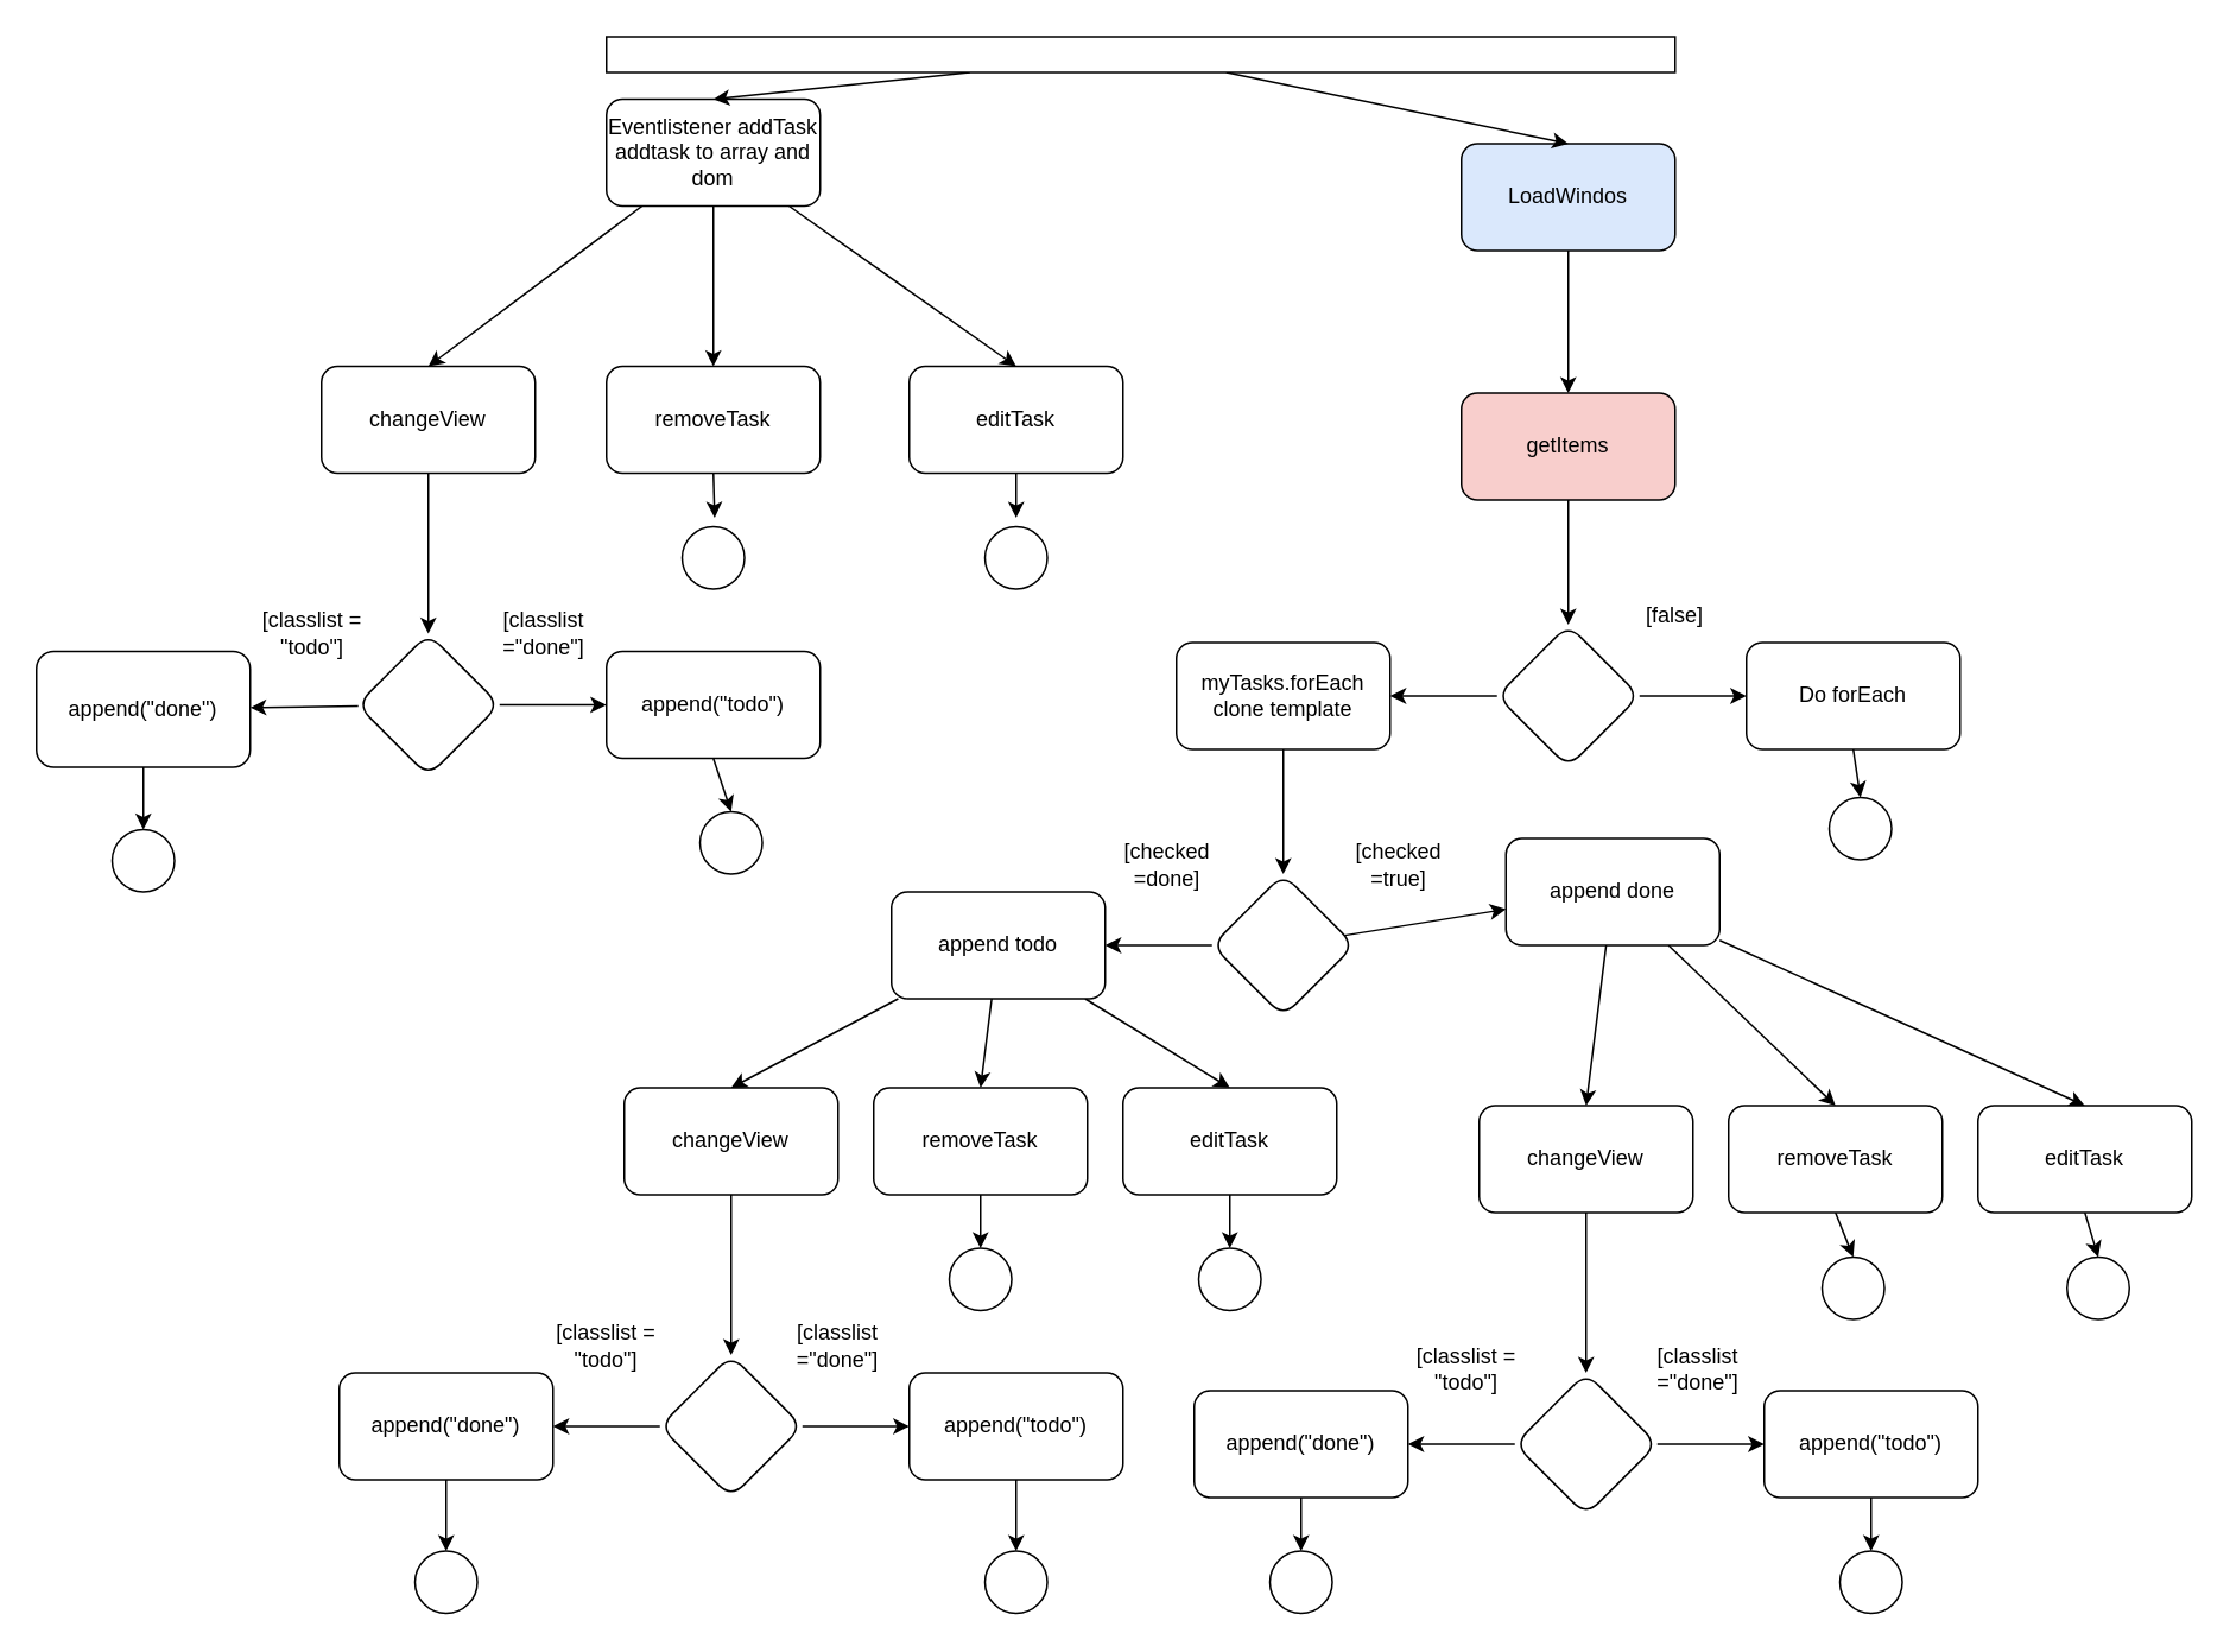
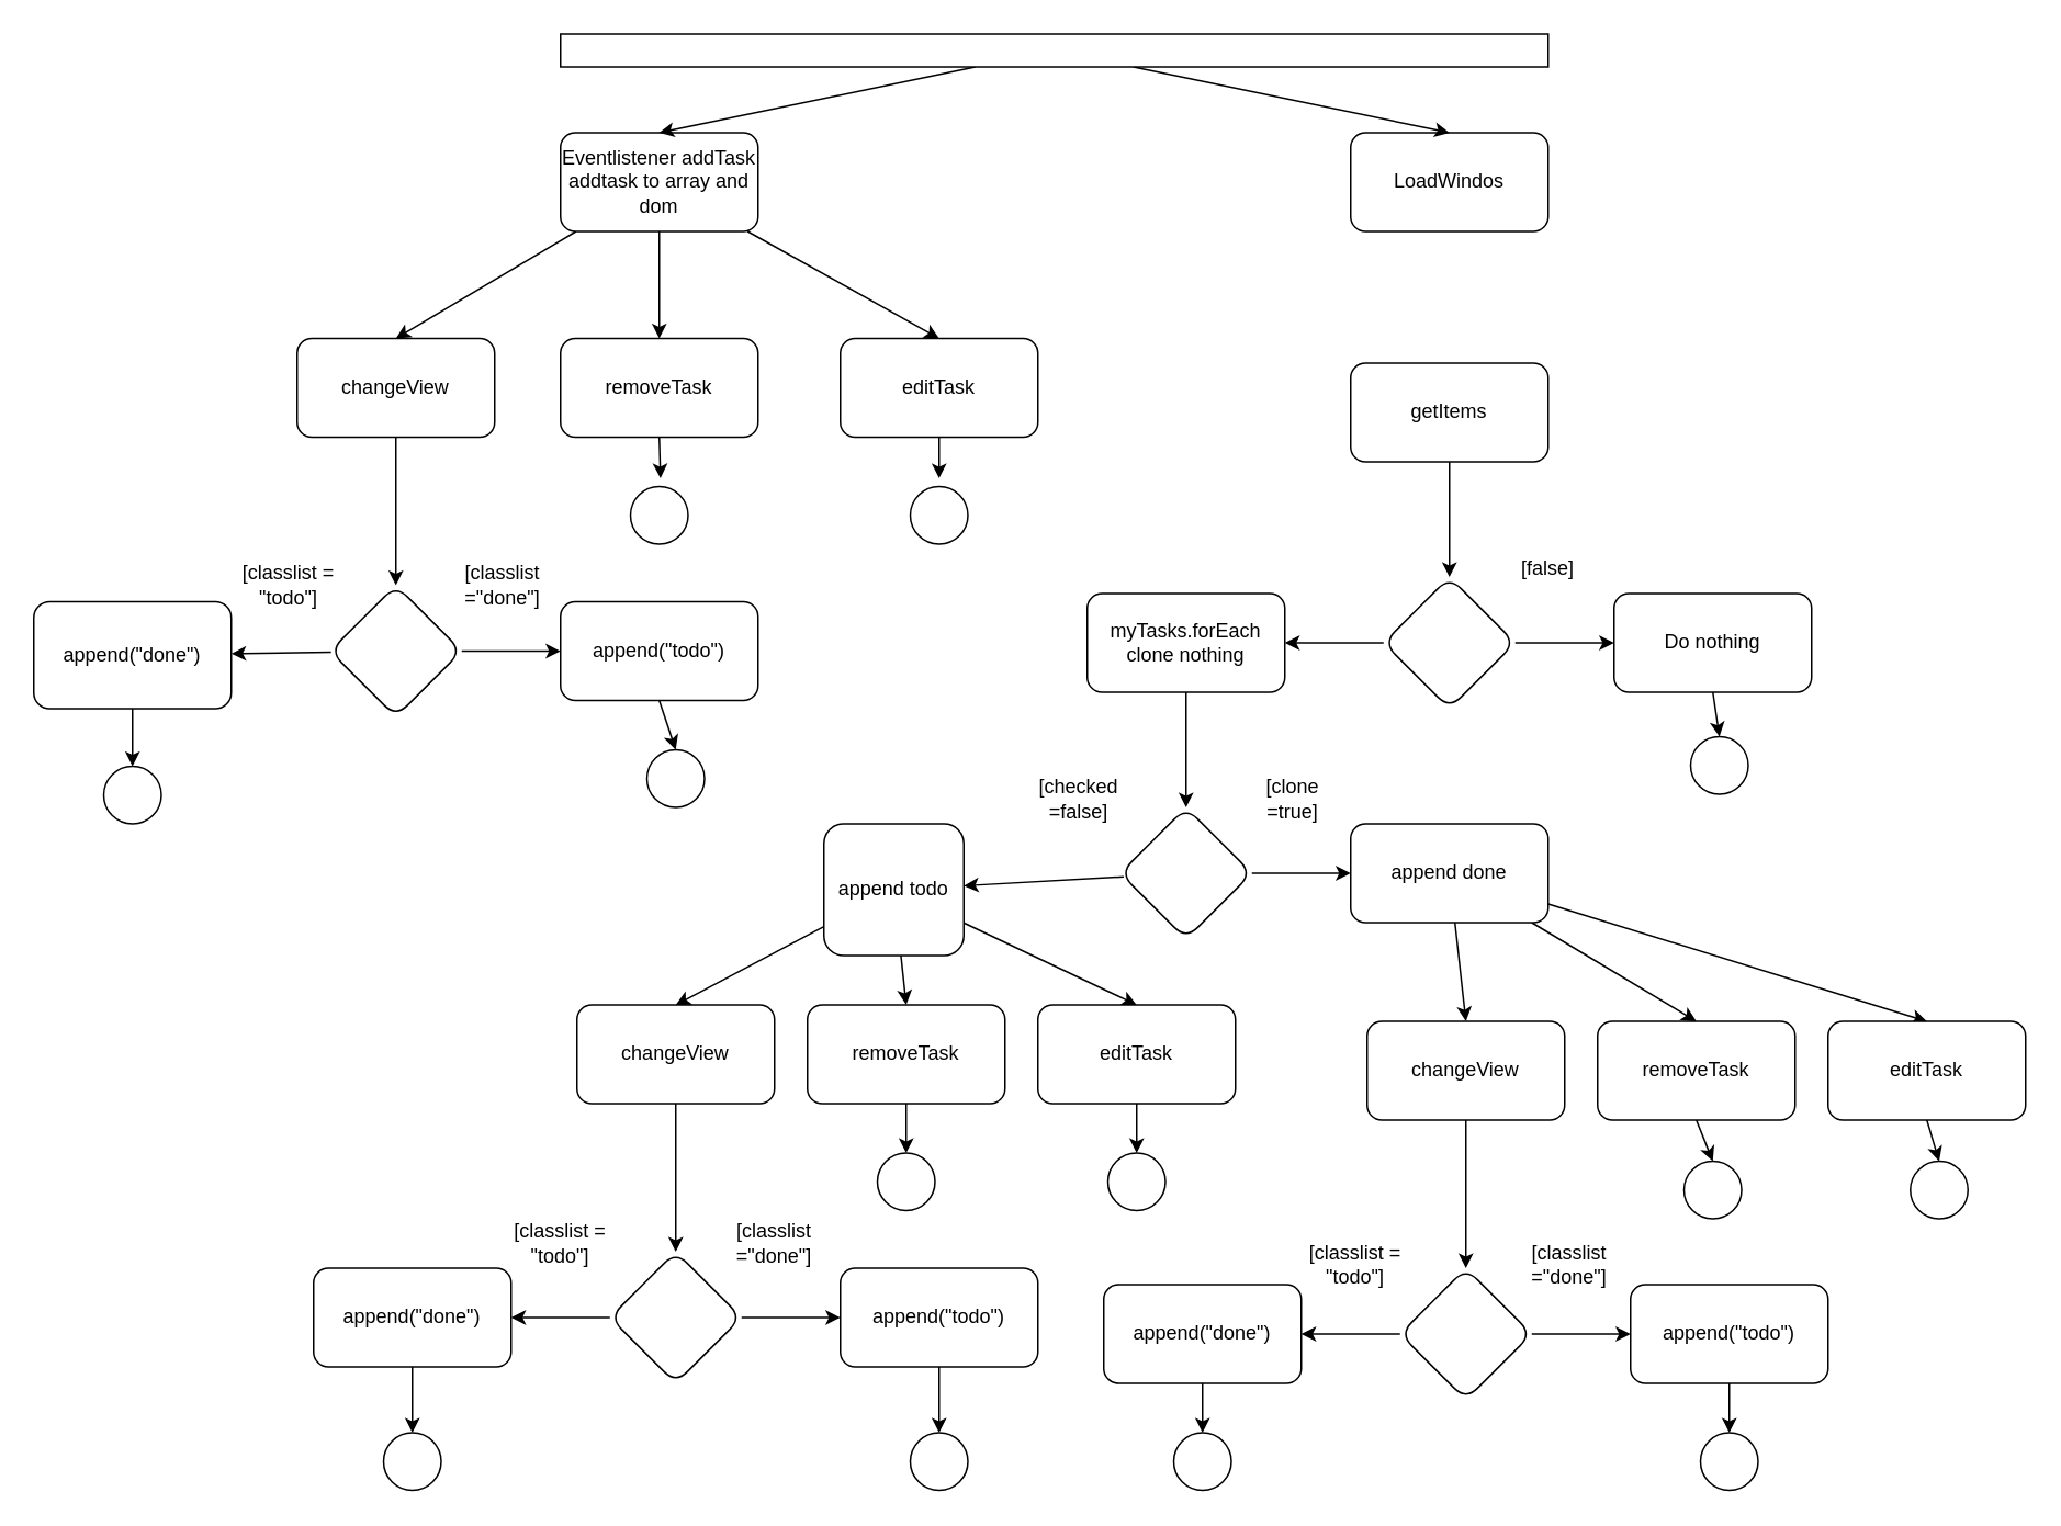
- <mxCell id="16" value="Eventlistener addTask&lt;br&gt;addtask to array and dom" style="whiteSpace=wrap;html=1;rounded=1;" parent="1" vertex="1"><mxGeometry x="340" y="55" width="120" height="60" as="geometry" /></mxCell>
+ <mxCell id="16" value="Eventlistener addTask&lt;br&gt;addtask to array and dom" style="whiteSpace=wrap;html=1;rounded=1;" parent="1" vertex="1"><mxGeometry x="340" y="80" width="120" height="60" as="geometry" /></mxCell>
- <mxCell id="3" value="LoadWindos" style="rounded=1;whiteSpace=wrap;html=1;fillColor=#dae8fc;" parent="1" vertex="1"><mxGeometry x="820" y="80" width="120" height="60" as="geometry" /></mxCell>
+ <mxCell id="3" value="LoadWindos" style="rounded=1;whiteSpace=wrap;html=1;" parent="1" vertex="1"><mxGeometry x="820" y="80" width="120" height="60" as="geometry" /></mxCell>
- <mxCell id="2" value="" style="edgeStyle=none;html=1;" parent="1" source="3" target="5" edge="1"><mxGeometry relative="1" as="geometry" /></mxCell>
- <mxCell id="5" value="getItems&lt;br&gt;" style="whiteSpace=wrap;html=1;rounded=1;fillColor=#f8cecc;" parent="1" vertex="1"><mxGeometry x="820" y="220" width="120" height="60" as="geometry" /></mxCell>
+ <mxCell id="5" value="getItems&lt;br&gt;" style="whiteSpace=wrap;html=1;rounded=1;" parent="1" vertex="1"><mxGeometry x="820" y="220" width="120" height="60" as="geometry" /></mxCell>
- <mxCell id="10" value="myTasks.forEach&lt;br&gt;clone template" style="whiteSpace=wrap;html=1;rounded=1;" parent="1" vertex="1"><mxGeometry x="660" y="360" width="120" height="60" as="geometry" /></mxCell>
+ <mxCell id="10" value="myTasks.forEach&lt;br&gt;clone nothing" style="whiteSpace=wrap;html=1;rounded=1;" parent="1" vertex="1"><mxGeometry x="660" y="360" width="120" height="60" as="geometry" /></mxCell>
- <mxCell id="12" value="Do forEach" style="whiteSpace=wrap;html=1;rounded=1;" parent="1" vertex="1"><mxGeometry x="980" y="360" width="120" height="60" as="geometry" /></mxCell>
+ <mxCell id="12" value="Do nothing" style="whiteSpace=wrap;html=1;rounded=1;" parent="1" vertex="1"><mxGeometry x="980" y="360" width="120" height="60" as="geometry" /></mxCell>
- <mxCell id="78" value="[checked =done]" style="text;strokeColor=none;align=center;fillColor=none;html=1;verticalAlign=middle;whiteSpace=wrap;rounded=0;" vertex="1" parent="1"><mxGeometry x="625" y="470" width="60" height="30" as="geometry" /></mxCell>
+ <mxCell id="78" value="[checked =false]" style="text;strokeColor=none;align=center;fillColor=none;html=1;verticalAlign=middle;whiteSpace=wrap;rounded=0;" vertex="1" parent="1"><mxGeometry x="625" y="470" width="60" height="30" as="geometry" /></mxCell>
- <mxCell id="77" value="[checked =true]" style="text;strokeColor=none;align=center;fillColor=none;html=1;verticalAlign=middle;whiteSpace=wrap;rounded=0;" vertex="1" parent="1"><mxGeometry x="755" y="470" width="60" height="30" as="geometry" /></mxCell>
+ <mxCell id="77" value="[clone =true]" style="text;strokeColor=none;align=center;fillColor=none;html=1;verticalAlign=middle;whiteSpace=wrap;rounded=0;" vertex="1" parent="1"><mxGeometry x="755" y="470" width="60" height="30" as="geometry" /></mxCell>
- <mxCell id="38" value="append done" style="whiteSpace=wrap;html=1;rounded=1;" vertex="1" parent="1"><mxGeometry x="845" y="470" width="120" height="60" as="geometry" /></mxCell>
+ <mxCell id="38" value="append done" style="whiteSpace=wrap;html=1;rounded=1;" vertex="1" parent="1"><mxGeometry x="820" y="500" width="120" height="60" as="geometry" /></mxCell>
- <mxCell id="34" value="append todo" style="whiteSpace=wrap;html=1;rounded=1;" vertex="1" parent="1"><mxGeometry x="500" y="500" width="120" height="60" as="geometry" /></mxCell>
+ <mxCell id="34" value="append todo" style="whiteSpace=wrap;html=1;rounded=1;" vertex="1" parent="1"><mxGeometry x="500" y="500" width="85" height="80" as="geometry" /></mxCell>
